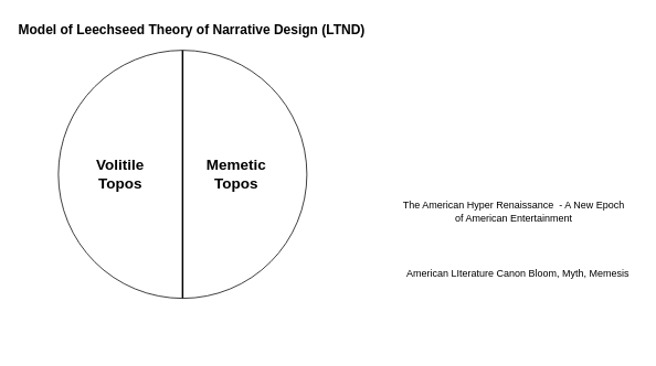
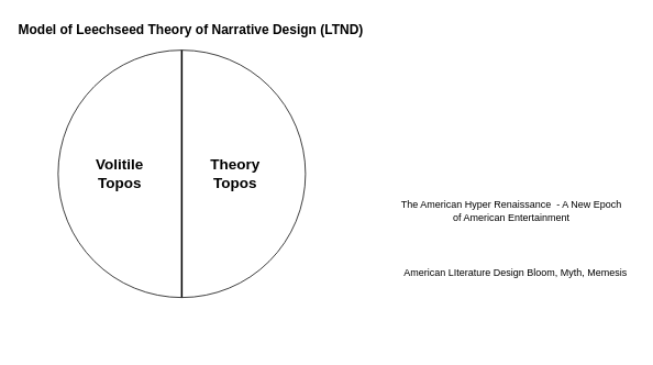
- <mxCell id="6" value="&lt;b style=&quot;font-size: 18px;&quot;&gt;Memetic Topos&lt;/b&gt;" style="text;html=1;strokeColor=none;fillColor=none;align=center;verticalAlign=middle;whiteSpace=wrap;rounded=0;fontSize=18;" vertex="1" parent="1"><mxGeometry x="230" y="160" width="110" height="100" as="geometry" /></mxCell>
+ <mxCell id="6" value="&lt;b style=&quot;font-size: 18px;&quot;&gt;Theory Topos&lt;/b&gt;" style="text;html=1;strokeColor=none;fillColor=none;align=center;verticalAlign=middle;whiteSpace=wrap;rounded=0;fontSize=18;" vertex="1" parent="1"><mxGeometry x="230" y="160" width="110" height="100" as="geometry" /></mxCell>
- <mxCell id="7" value="American LIterature Canon Bloom, Myth, Memesis" style="text;html=1;strokeColor=none;fillColor=none;align=center;verticalAlign=middle;whiteSpace=wrap;rounded=0;" vertex="1" parent="1"><mxGeometry x="480" y="240" width="290" height="180" as="geometry" /></mxCell>
+ <mxCell id="7" value="American LIterature Design Bloom, Myth, Memesis" style="text;html=1;strokeColor=none;fillColor=none;align=center;verticalAlign=middle;whiteSpace=wrap;rounded=0;" vertex="1" parent="1"><mxGeometry x="480" y="240" width="290" height="180" as="geometry" /></mxCell>
